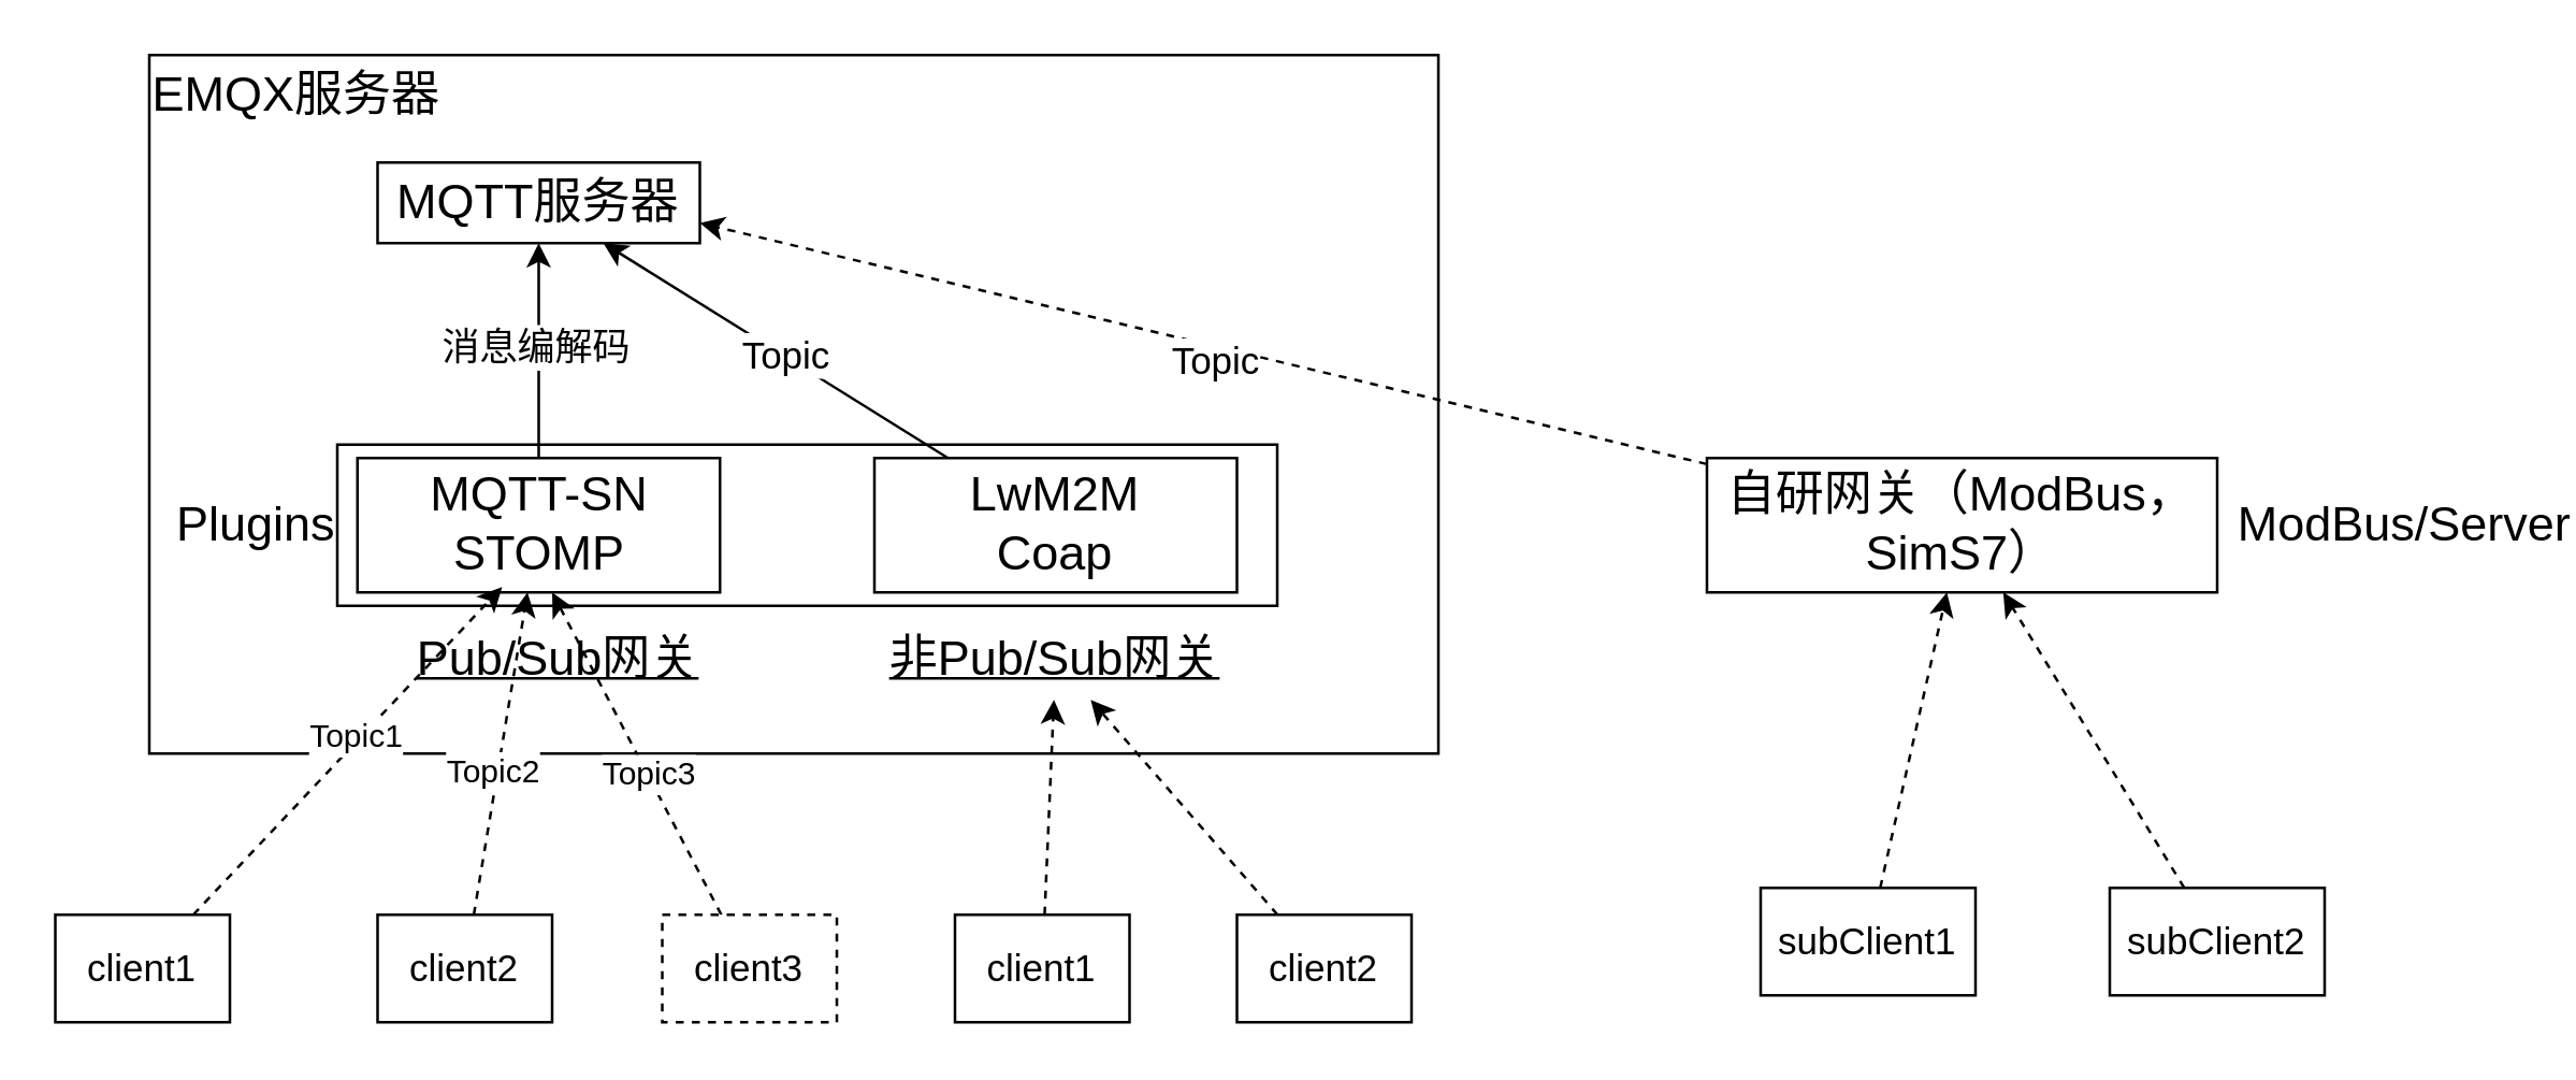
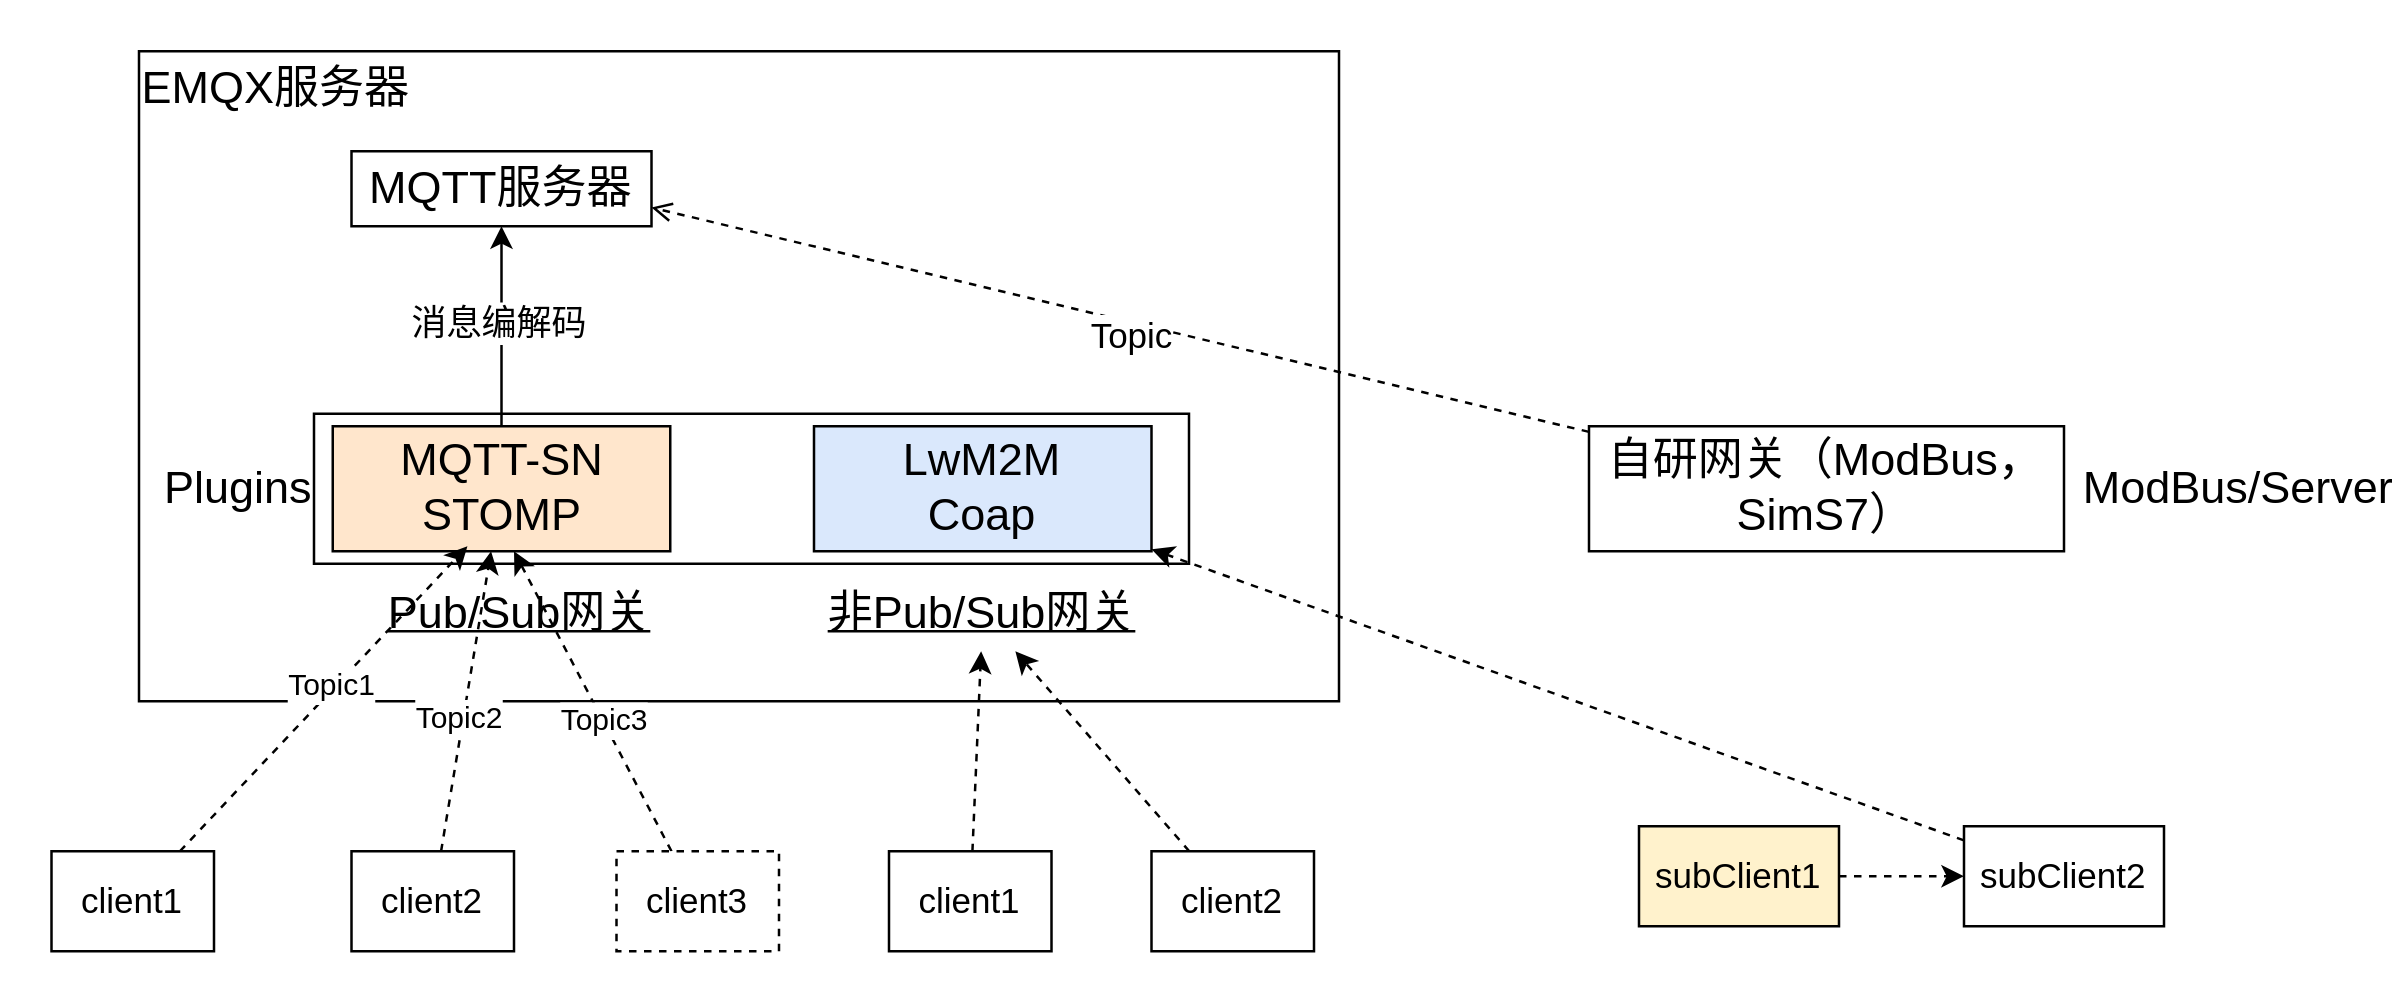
- <mxCell id="28" style="rounded=0;orthogonalLoop=1;jettySize=auto;html=1;entryX=1;entryY=0.75;entryDx=0;entryDy=0;dashed=1;" edge="1" parent="1" source="31" target="4"><mxGeometry relative="1" as="geometry" /></mxCell>
+ <mxCell id="28" style="rounded=0;orthogonalLoop=1;jettySize=auto;html=1;entryX=1;entryY=0.75;entryDx=0;entryDy=0;dashed=1;endArrow=open;" edge="1" parent="1" source="31" target="4"><mxGeometry relative="1" as="geometry" /></mxCell>
- <mxCell id="9" style="rounded=0;orthogonalLoop=1;jettySize=auto;html=1;" edge="1" parent="1" source="11" target="4"><mxGeometry relative="1" as="geometry" /></mxCell>
- <mxCell id="10" value="&lt;font style=&quot;font-size: 14px;&quot;&gt;Topic&lt;/font&gt;" style="edgeLabel;html=1;align=center;verticalAlign=middle;resizable=0;points=[];" vertex="1" connectable="0" parent="9"><mxGeometry x="-0.05" relative="1" as="geometry"><mxPoint as="offset" /></mxGeometry></mxCell>
- <mxCell id="8" value="&lt;font style=&quot;font-size: 18px;&quot;&gt;MQTT-SN&lt;br&gt;STOMP&lt;br&gt;&lt;/font&gt;" style="rounded=0;whiteSpace=wrap;html=1;" vertex="1" parent="1"><mxGeometry x="132.5" y="170" width="135" height="50" as="geometry" /></mxCell>
+ <mxCell id="8" value="&lt;font style=&quot;font-size: 18px;&quot;&gt;MQTT-SN&lt;br&gt;STOMP&lt;br&gt;&lt;/font&gt;" style="rounded=0;whiteSpace=wrap;html=1;fillColor=#ffe6cc;" vertex="1" parent="1"><mxGeometry x="132.5" y="170" width="135" height="50" as="geometry" /></mxCell>
- <mxCell id="11" value="&lt;font style=&quot;font-size: 18px;&quot;&gt;LwM2M&lt;br&gt;Coap&lt;br&gt;&lt;/font&gt;" style="rounded=0;whiteSpace=wrap;html=1;" vertex="1" parent="1"><mxGeometry x="325" y="170" width="135" height="50" as="geometry" /></mxCell>
+ <mxCell id="11" value="&lt;font style=&quot;font-size: 18px;&quot;&gt;LwM2M&lt;br&gt;Coap&lt;br&gt;&lt;/font&gt;" style="rounded=0;whiteSpace=wrap;html=1;fillColor=#dae8fc;" vertex="1" parent="1"><mxGeometry x="325" y="170" width="135" height="50" as="geometry" /></mxCell>
- <mxCell id="32" value="" style="rounded=0;orthogonalLoop=1;jettySize=auto;html=1;dashed=1;" edge="1" parent="1" source="33" target="31"><mxGeometry relative="1" as="geometry" /></mxCell>
+ <mxCell id="32" value="" style="rounded=0;orthogonalLoop=1;jettySize=auto;html=1;dashed=1;" edge="1" parent="1" source="33" target="35"><mxGeometry relative="1" as="geometry" /></mxCell>
- <mxCell id="34" value="" style="rounded=0;orthogonalLoop=1;jettySize=auto;html=1;dashed=1;" edge="1" parent="1" source="35" target="31"><mxGeometry relative="1" as="geometry" /></mxCell>
+ <mxCell id="34" value="" style="rounded=0;orthogonalLoop=1;jettySize=auto;html=1;dashed=1;" edge="1" parent="1" source="35" target="11"><mxGeometry relative="1" as="geometry" /></mxCell>
- <mxCell id="33" value="&lt;font style=&quot;font-size: 14px;&quot;&gt;subClient1&lt;/font&gt;" style="rounded=0;whiteSpace=wrap;html=1;" vertex="1" parent="1"><mxGeometry x="655" y="330" width="80" height="40" as="geometry" /></mxCell>
+ <mxCell id="33" value="&lt;font style=&quot;font-size: 14px;&quot;&gt;subClient1&lt;/font&gt;" style="rounded=0;whiteSpace=wrap;html=1;fillColor=#fff2cc;" vertex="1" parent="1"><mxGeometry x="655" y="330" width="80" height="40" as="geometry" /></mxCell>
